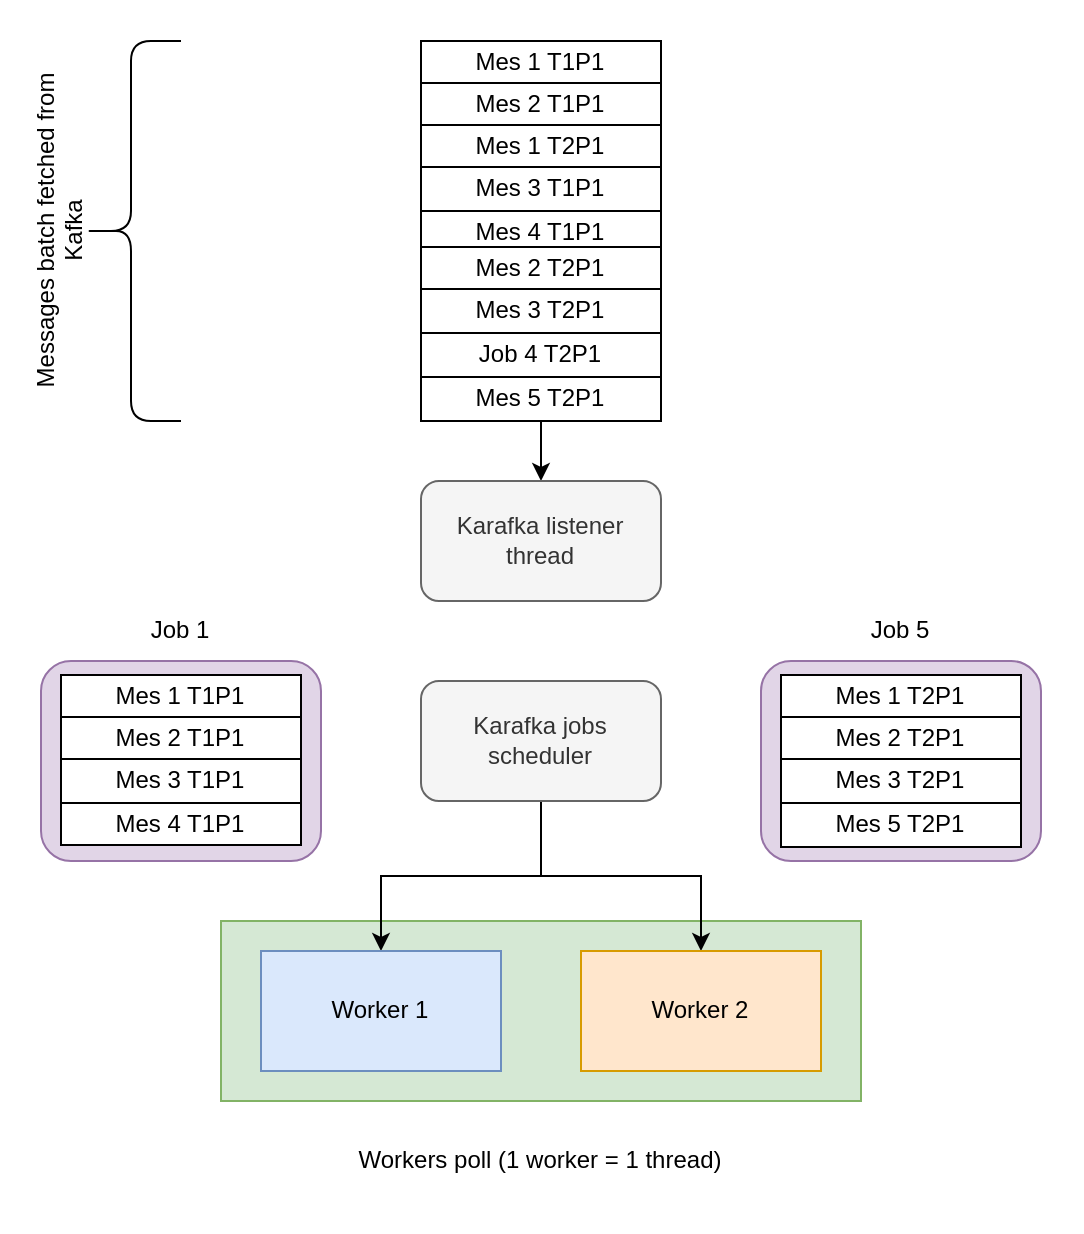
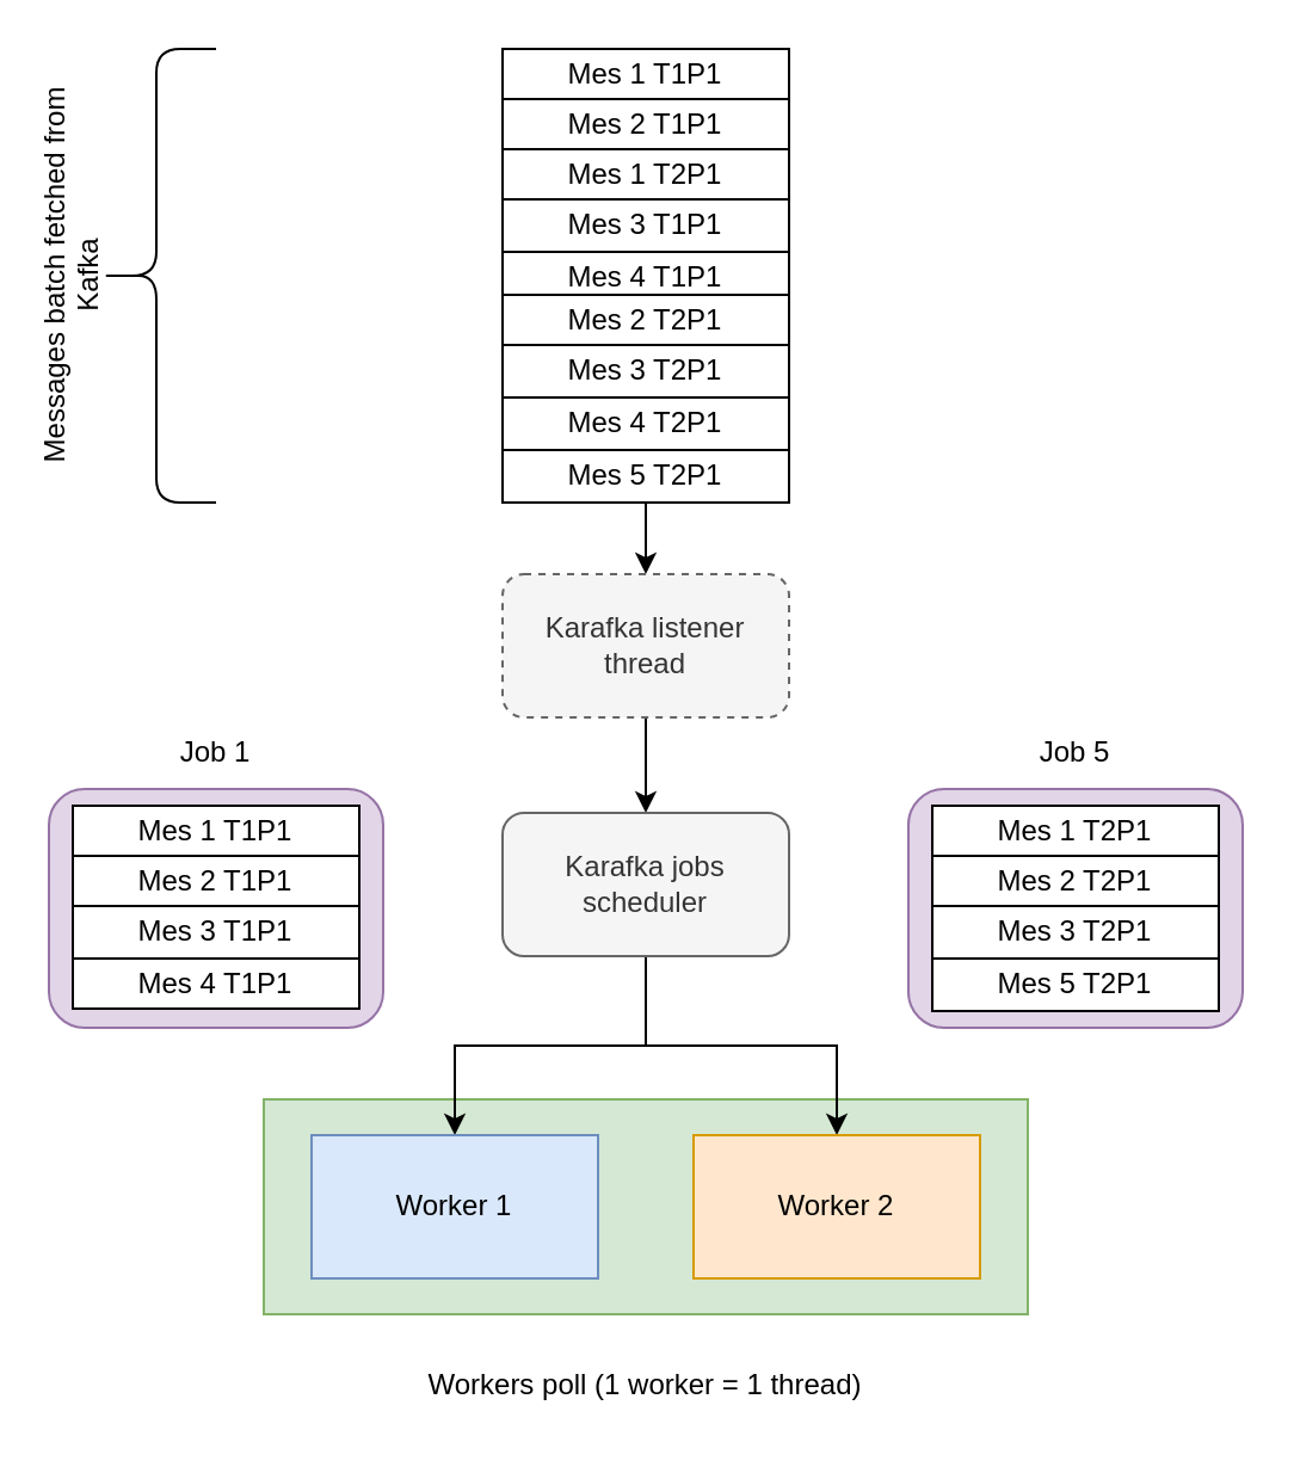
- <mxCell id="14" value="Job 4 T2P1" style="rounded=0;whiteSpace=wrap;html=1;" vertex="1" parent="1"><mxGeometry x="210" y="166" width="120" height="22" as="geometry" /></mxCell>
+ <mxCell id="14" value="Mes 4 T2P1" style="rounded=0;whiteSpace=wrap;html=1;" vertex="1" parent="1"><mxGeometry x="210" y="166" width="120" height="22" as="geometry" /></mxCell>
- <mxCell id="17" value="Karafka listener thread" style="rounded=1;whiteSpace=wrap;html=1;fillColor=#f5f5f5;fontColor=#333333;strokeColor=#666666;" vertex="1" parent="1"><mxGeometry x="210" y="240" width="120" height="60" as="geometry" /></mxCell>
+ <mxCell id="17" value="Karafka listener thread" style="rounded=1;whiteSpace=wrap;html=1;fillColor=#f5f5f5;fontColor=#333333;strokeColor=#666666;dashed=1;" vertex="1" parent="1"><mxGeometry x="210" y="240" width="120" height="60" as="geometry" /></mxCell>
+ <mxCell id="16" value="" style="edgeStyle=orthogonalEdgeStyle;rounded=0;orthogonalLoop=1;jettySize=auto;html=1;" edge="1" parent="1" source="17" target="20"><mxGeometry relative="1" as="geometry" /></mxCell>
